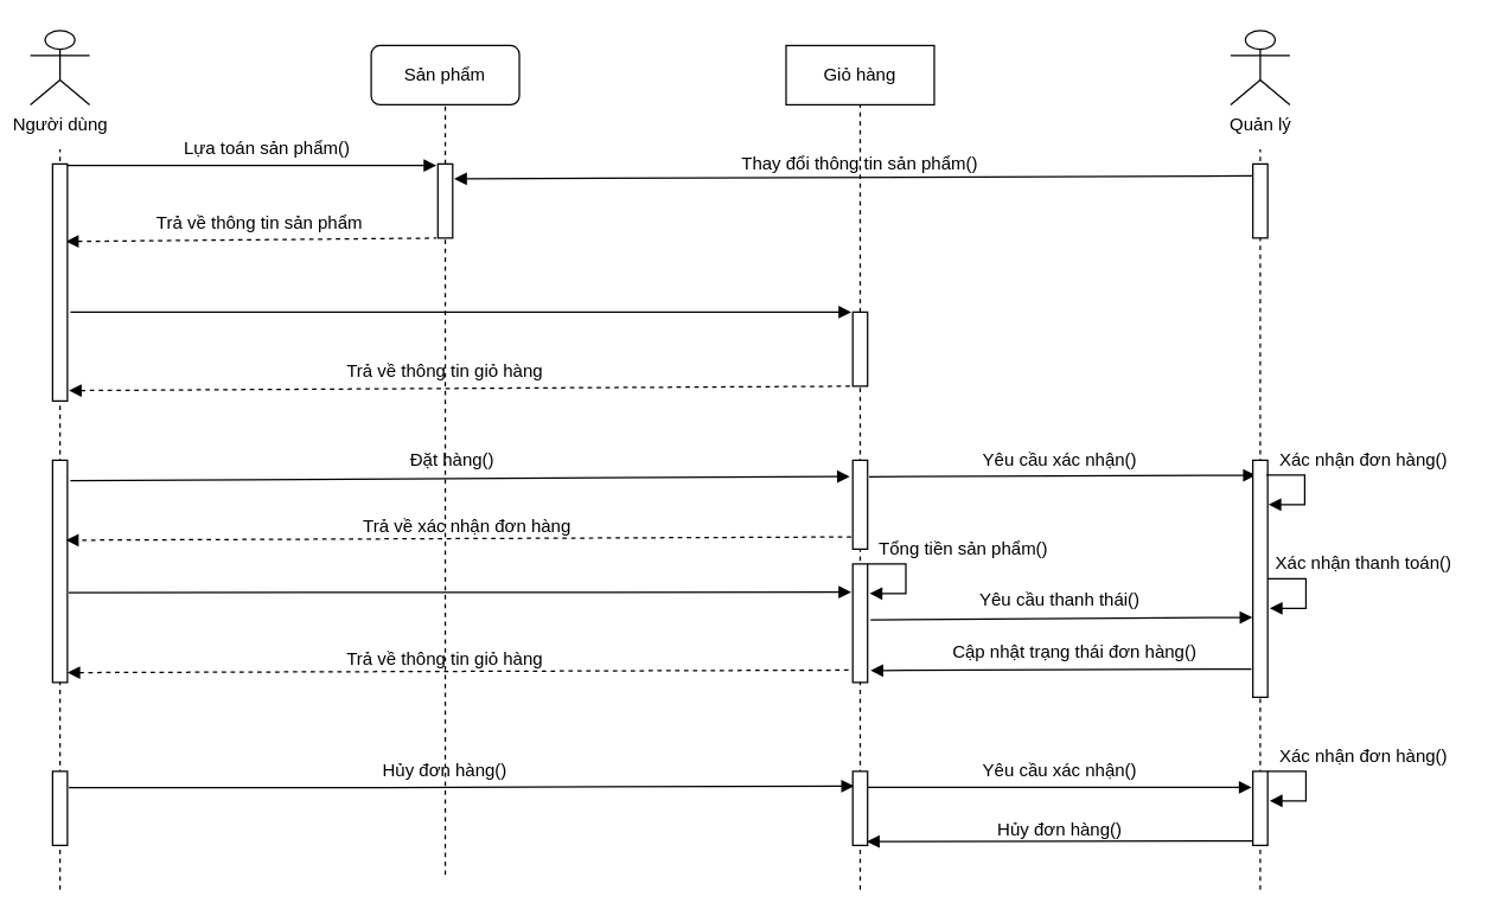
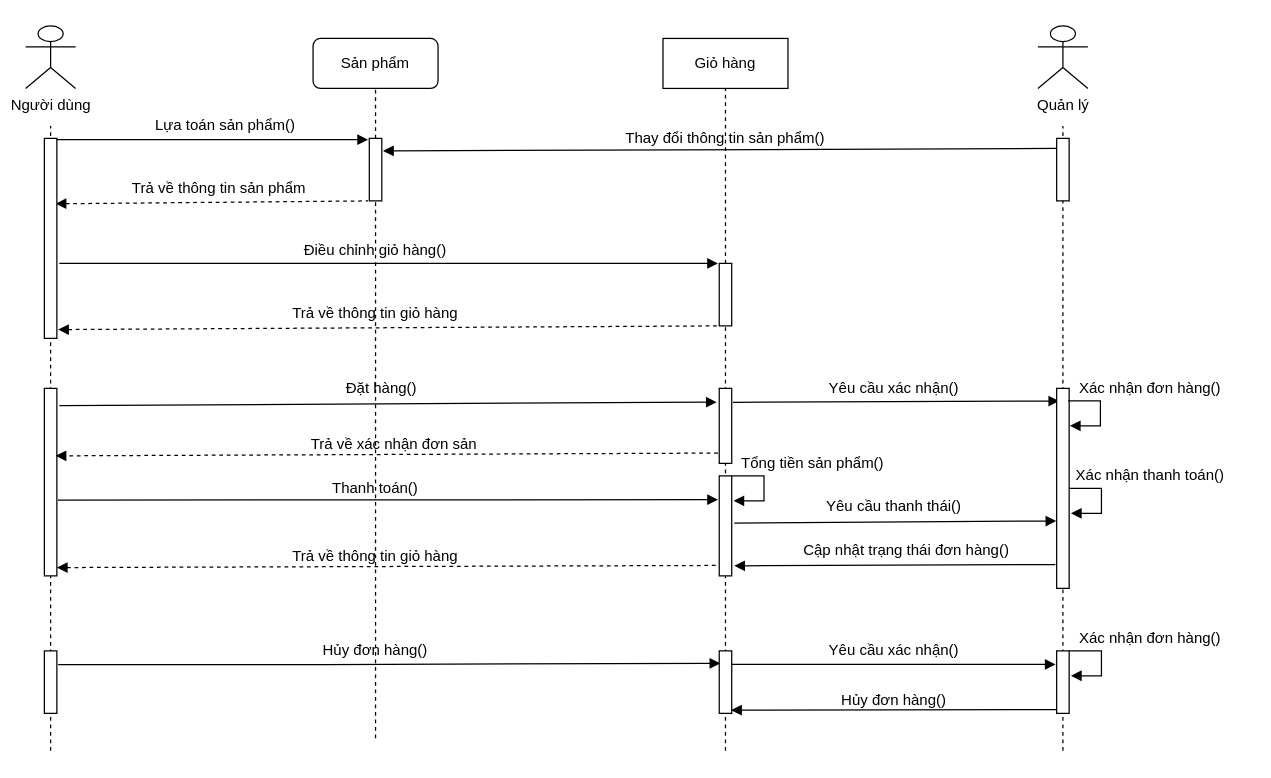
+ <mxCell id="16" value="Điều chỉnh giỏ hàng()" style="text;html=1;strokeColor=none;fillColor=none;align=center;verticalAlign=middle;whiteSpace=wrap;rounded=0;" vertex="1" parent="1"><mxGeometry x="225" y="190" width="150" height="20" as="geometry" /></mxCell>
- <mxCell id="35" value="Trả về xác nhận đơn hàng" style="text;html=1;strokeColor=none;fillColor=none;align=center;verticalAlign=middle;whiteSpace=wrap;rounded=0;" vertex="1" parent="1"><mxGeometry x="240" y="350" width="150" height="10" as="geometry" /></mxCell>
+ <mxCell id="35" value="Trả về xác nhận đơn sản" style="text;html=1;strokeColor=none;fillColor=none;align=center;verticalAlign=middle;whiteSpace=wrap;rounded=0;" vertex="1" parent="1"><mxGeometry x="240" y="350" width="150" height="10" as="geometry" /></mxCell>
+ <mxCell id="38" value="Thanh toán()" style="text;html=1;strokeColor=none;fillColor=none;align=center;verticalAlign=middle;whiteSpace=wrap;rounded=0;" vertex="1" parent="1"><mxGeometry x="225" y="380" width="150" height="20" as="geometry" /></mxCell>
